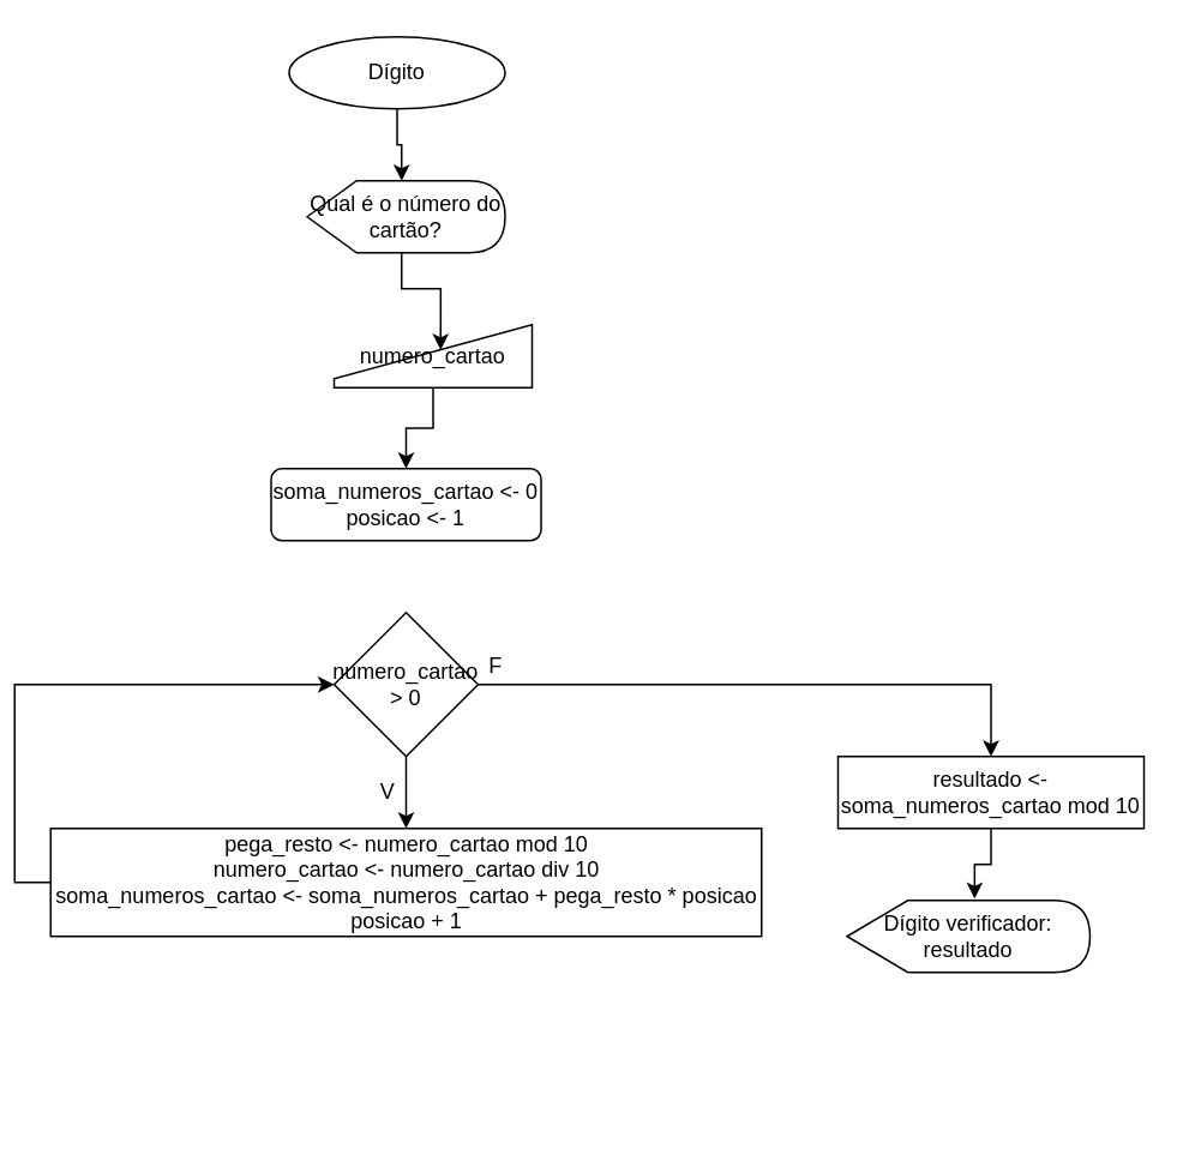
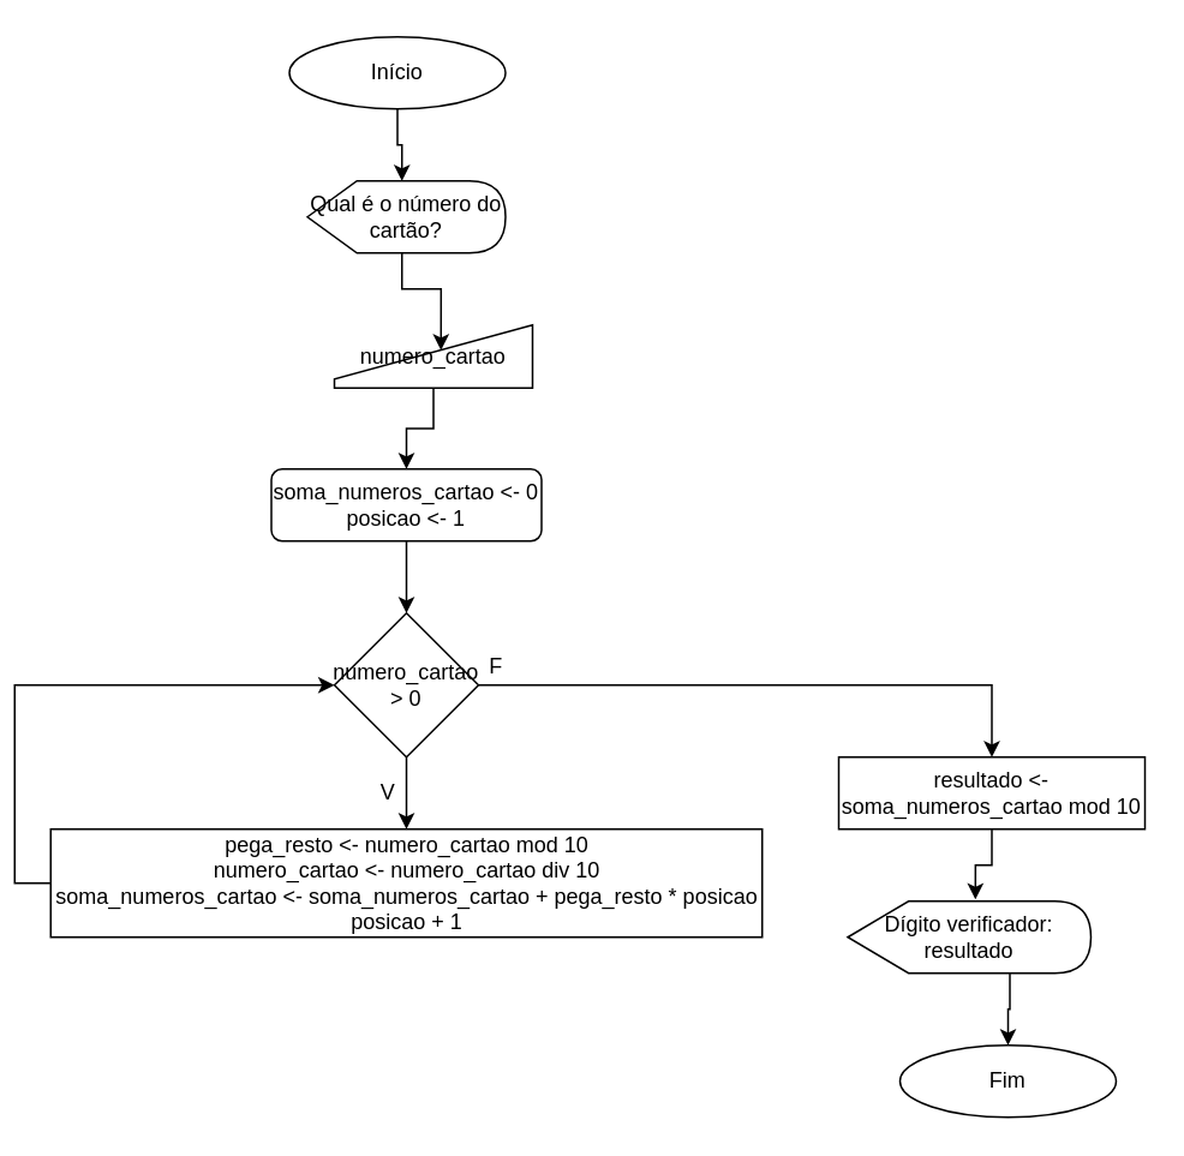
- <mxCell id="3" value="Dígito" style="ellipse;whiteSpace=wrap;html=1;" parent="1" vertex="1"><mxGeometry x="153" y="20" width="120" height="40" as="geometry" /></mxCell>
+ <mxCell id="3" value="Início" style="ellipse;whiteSpace=wrap;html=1;" parent="1" vertex="1"><mxGeometry x="153" y="20" width="120" height="40" as="geometry" /></mxCell>
+ <mxCell id="9" style="edgeStyle=orthogonalEdgeStyle;rounded=0;orthogonalLoop=1;jettySize=auto;html=1;exitX=0.5;exitY=1;exitDx=0;exitDy=0;entryX=0.5;entryY=0;entryDx=0;entryDy=0;" parent="1" source="10" target="13" edge="1"><mxGeometry relative="1" as="geometry" /></mxCell>
+ <mxCell id="18" style="edgeStyle=orthogonalEdgeStyle;rounded=0;orthogonalLoop=1;jettySize=auto;html=1;exitX=0;exitY=0;exitDx=90;exitDy=40;exitPerimeter=0;entryX=0.5;entryY=0;entryDx=0;entryDy=0;" parent="1" source="19" target="4" edge="1"><mxGeometry relative="1" as="geometry" /></mxCell>
+ <mxCell id="4" value="Fim" style="ellipse;whiteSpace=wrap;html=1;" parent="1" vertex="1"><mxGeometry x="492" y="580" width="120" height="40" as="geometry" /></mxCell>
